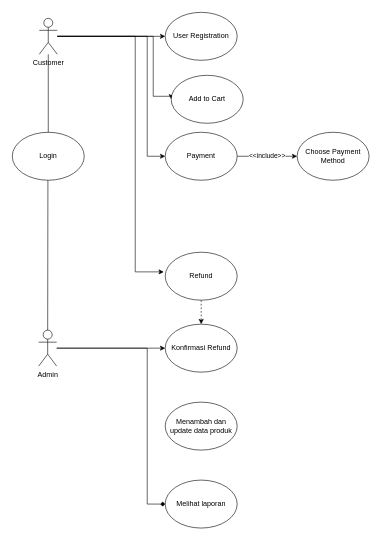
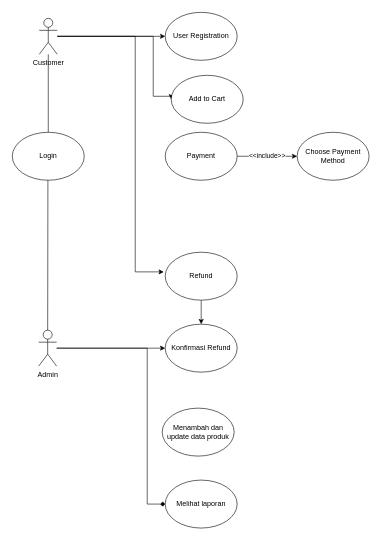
- <mxCell id="4" style="edgeStyle=orthogonalEdgeStyle;rounded=0;orthogonalLoop=1;jettySize=auto;html=1;entryX=0;entryY=0.5;entryDx=0;entryDy=0;" parent="1" source="6" target="12" edge="1"><mxGeometry relative="1" as="geometry"><mxPoint x="215" y="220" as="targetPoint" /><Array as="points"><mxPoint x="245" y="60" /><mxPoint x="245" y="260" /></Array></mxGeometry></mxCell>
- <mxCell id="9" value="" style="edgeStyle=orthogonalEdgeStyle;rounded=0;orthogonalLoop=1;jettySize=auto;html=1;dashed=1;" edge="1" parent="1" source="10" target="20"><mxGeometry relative="1" as="geometry" /></mxCell>
+ <mxCell id="9" value="" style="edgeStyle=orthogonalEdgeStyle;rounded=0;orthogonalLoop=1;jettySize=auto;html=1;" edge="1" parent="1" source="10" target="20"><mxGeometry relative="1" as="geometry" /></mxCell>
- <mxCell id="21" value="Menambah dan update data produk" style="ellipse;whiteSpace=wrap;html=1;" vertex="1" parent="1"><mxGeometry x="275" y="670" width="120" height="80" as="geometry" /></mxCell>
+ <mxCell id="21" value="Menambah dan update data produk" style="ellipse;whiteSpace=wrap;html=1;" vertex="1" parent="1"><mxGeometry x="270" y="680" width="120" height="80" as="geometry" /></mxCell>
